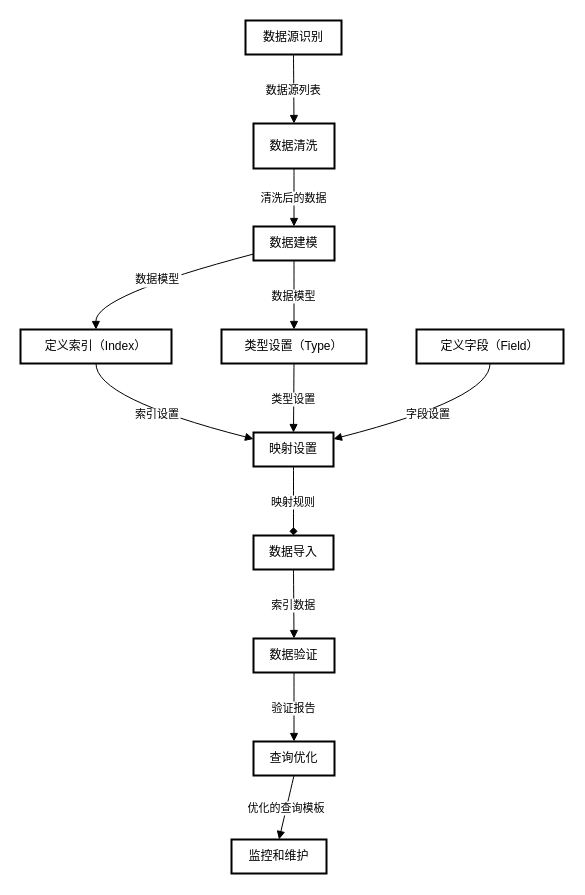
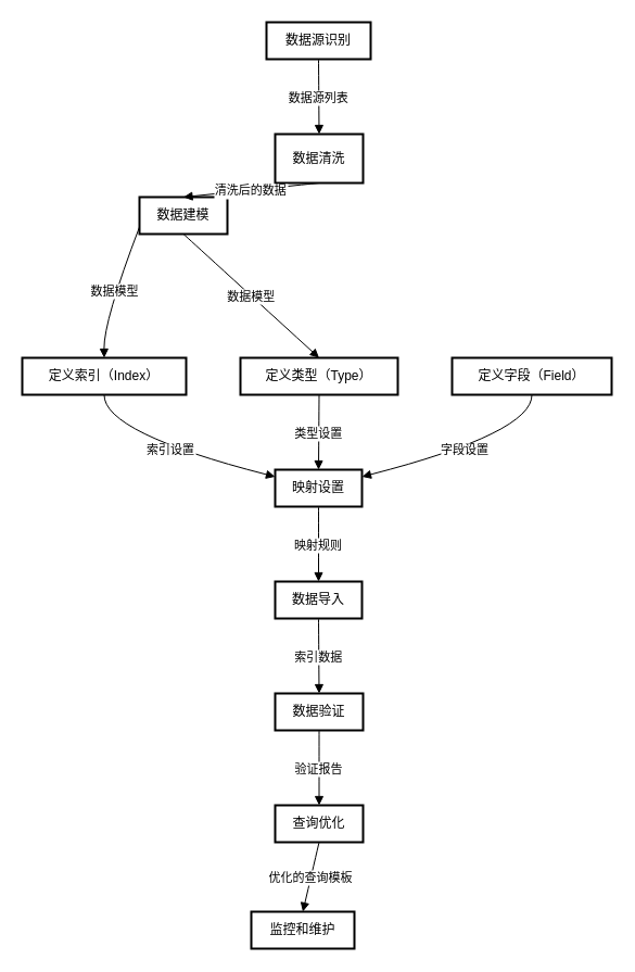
- <mxCell id="4" value="数据建模" style="whiteSpace=wrap;strokeWidth=2;" vertex="1" parent="1"><mxGeometry x="253" y="226" width="81" height="34" as="geometry" /></mxCell>
+ <mxCell id="4" value="数据建模" style="whiteSpace=wrap;strokeWidth=2;" vertex="1" parent="1"><mxGeometry x="128" y="181" width="81" height="34" as="geometry" /></mxCell>
- <mxCell id="6" value="类型设置（Type）" style="whiteSpace=wrap;strokeWidth=2;" vertex="1" parent="1"><mxGeometry x="221" y="329" width="145" height="34" as="geometry" /></mxCell>
+ <mxCell id="6" value="定义类型（Type）" style="whiteSpace=wrap;strokeWidth=2;" vertex="1" parent="1"><mxGeometry x="221" y="329" width="145" height="34" as="geometry" /></mxCell>
- <mxCell id="20" value="映射规则" style="curved=1;startArrow=none;endArrow=diamond;exitX=0.5;exitY=1;entryX=0.5;entryY=0;rounded=0;" edge="1" parent="1" source="8" target="9"><mxGeometry relative="1" as="geometry"><Array as="points" /></mxGeometry></mxCell>
+ <mxCell id="20" value="映射规则" style="curved=1;startArrow=none;endArrow=block;exitX=0.5;exitY=1;entryX=0.5;entryY=0;rounded=0;" edge="1" parent="1" source="8" target="9"><mxGeometry relative="1" as="geometry"><Array as="points" /></mxGeometry></mxCell>
